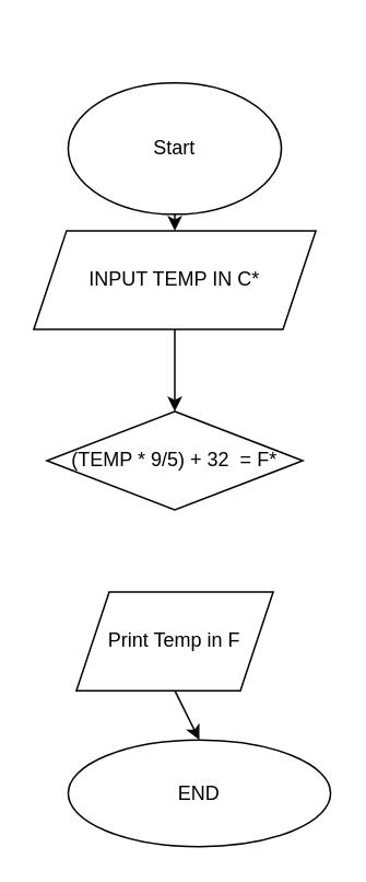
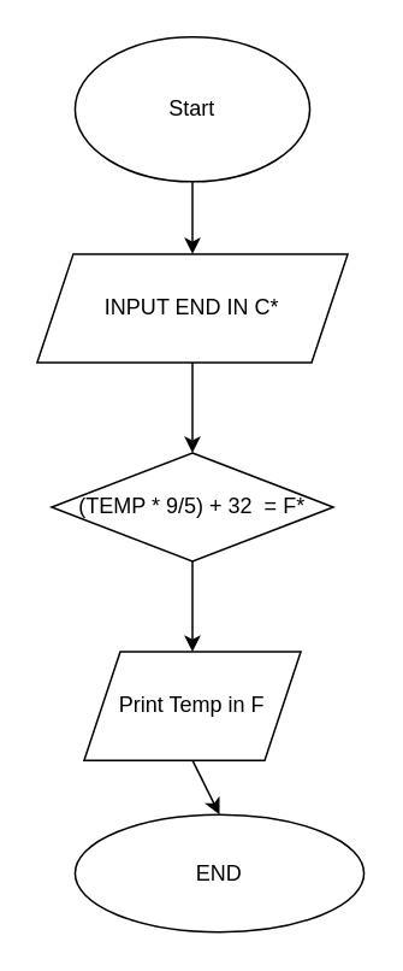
- <mxCell id="3" value="Start" style="ellipse;whiteSpace=wrap;html=1;" vertex="1" parent="1"><mxGeometry x="41" y="50" width="130" height="80" as="geometry" /></mxCell>
+ <mxCell id="3" value="Start" style="ellipse;whiteSpace=wrap;html=1;" vertex="1" parent="1"><mxGeometry x="41" y="20" width="130" height="80" as="geometry" /></mxCell>
- <mxCell id="7" value="INPUT TEMP IN C*" style="shape=parallelogram;perimeter=parallelogramPerimeter;whiteSpace=wrap;html=1;fixedSize=1;" vertex="1" parent="1"><mxGeometry x="20" y="140" width="172" height="60" as="geometry" /></mxCell>
+ <mxCell id="7" value="INPUT END IN C*" style="shape=parallelogram;perimeter=parallelogramPerimeter;whiteSpace=wrap;html=1;fixedSize=1;" vertex="1" parent="1"><mxGeometry x="20" y="140" width="172" height="60" as="geometry" /></mxCell>
+ <mxCell id="9" style="edgeStyle=none;html=1;exitX=0.5;exitY=1;exitDx=0;exitDy=0;entryX=0.5;entryY=0;entryDx=0;entryDy=0;" edge="1" parent="1" source="10" target="8"><mxGeometry relative="1" as="geometry" /></mxCell>
